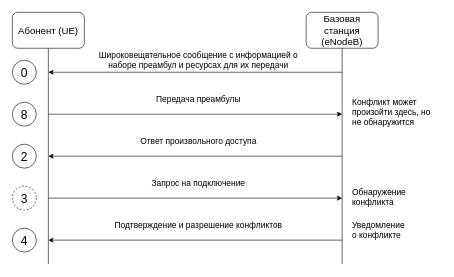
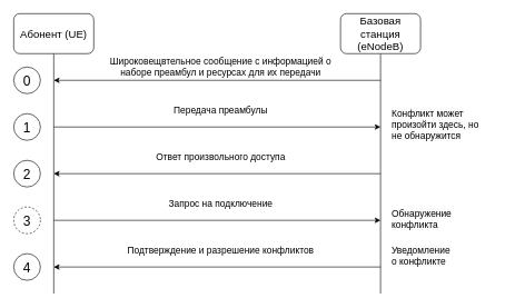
- <mxCell id="9" value="&lt;font style=&quot;font-size: 20px;&quot;&gt;8&lt;/font&gt;" style="ellipse;whiteSpace=wrap;html=1;aspect=fixed;" parent="1" vertex="1"><mxGeometry y="170" width="40" height="40" as="geometry" x="20" /></mxCell>
+ <mxCell id="9" value="&lt;font style=&quot;font-size: 20px;&quot;&gt;1&lt;/font&gt;" style="ellipse;whiteSpace=wrap;html=1;aspect=fixed;" parent="1" vertex="1"><mxGeometry y="170" width="40" height="40" as="geometry" x="20" /></mxCell>
